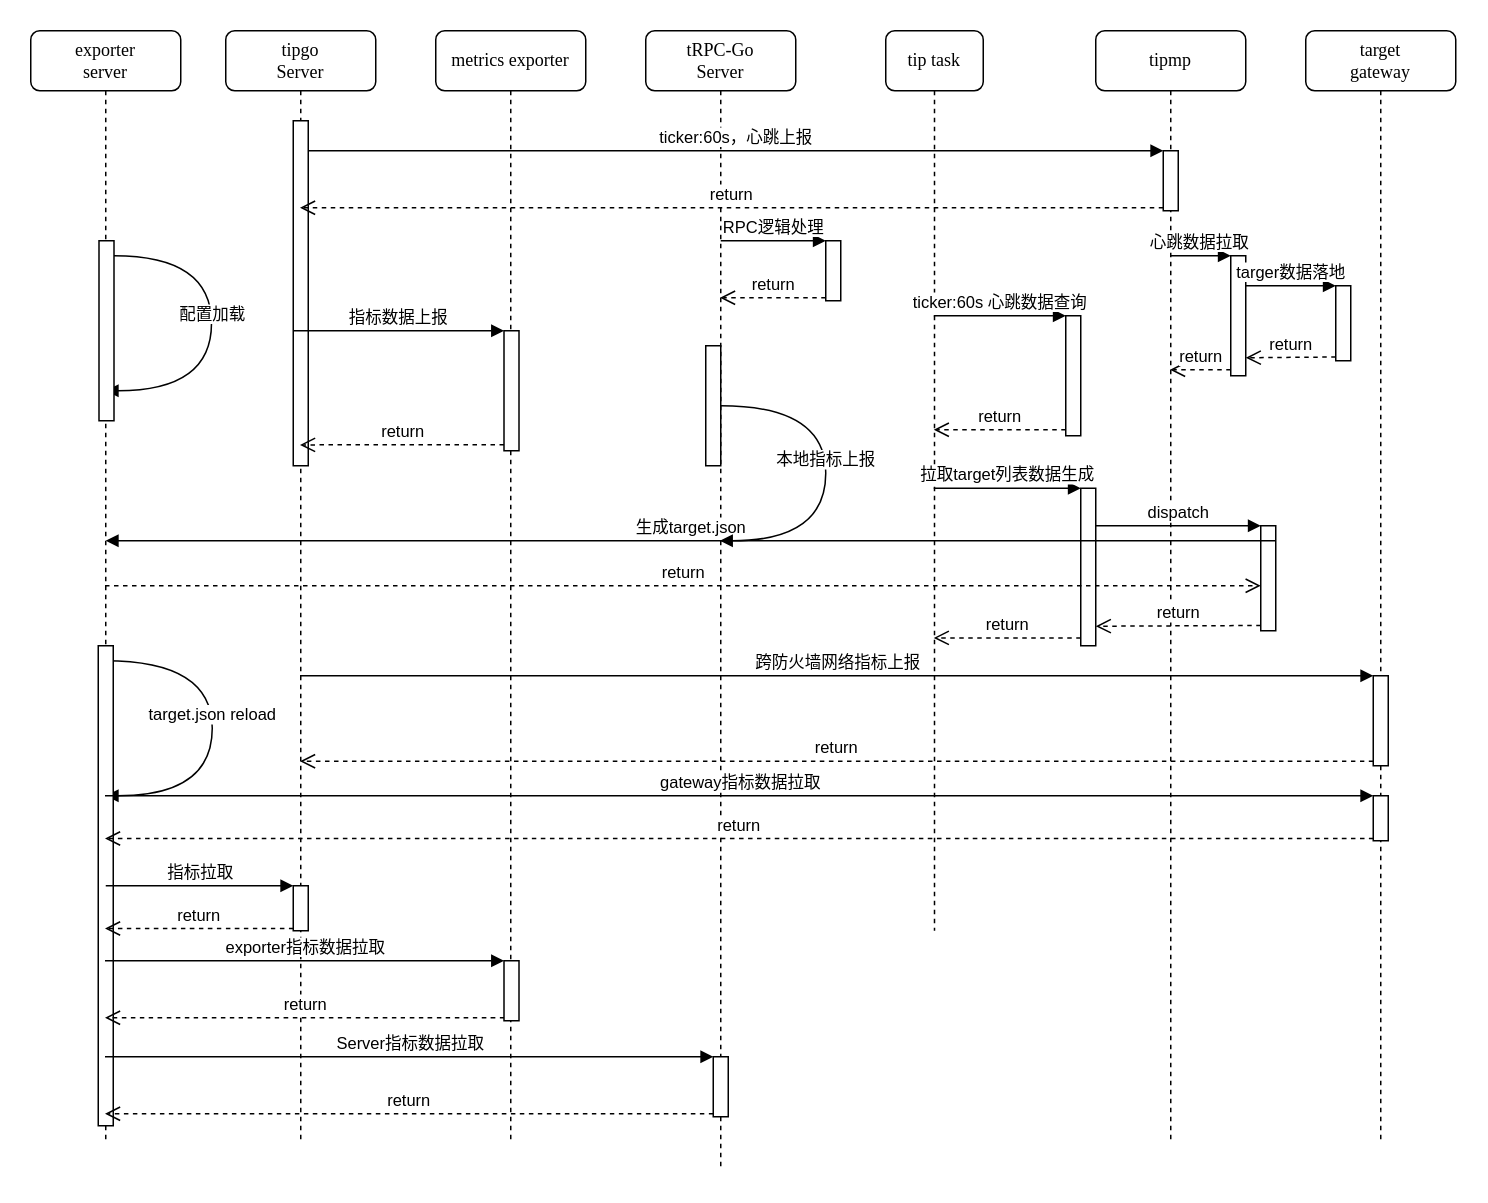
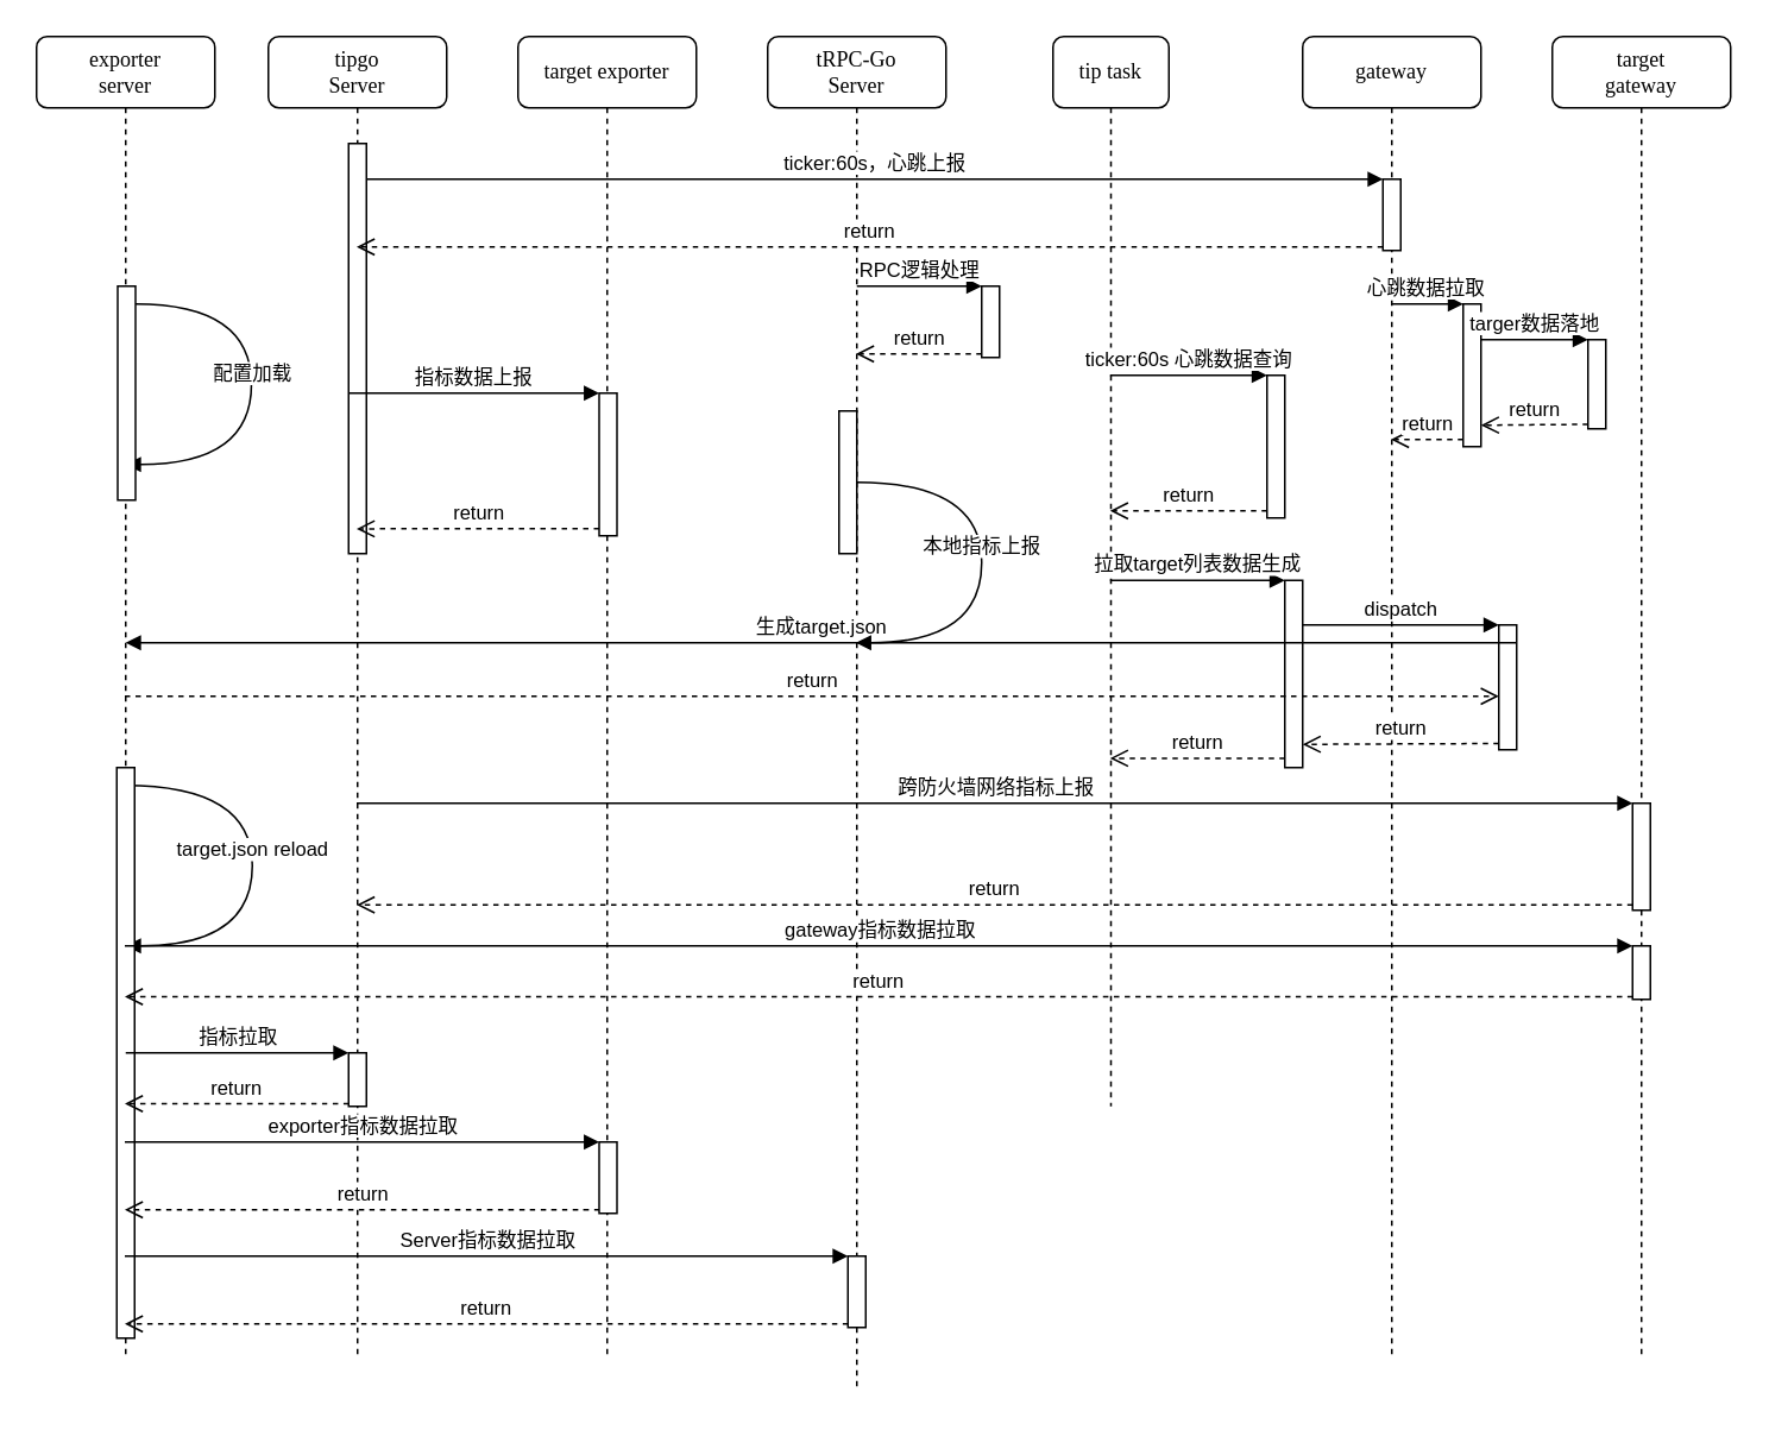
- <mxCell id="19" value="metrics exporter" style="shape=umlLifeline;perimeter=lifelinePerimeter;whiteSpace=wrap;html=1;container=1;collapsible=0;recursiveResize=0;outlineConnect=0;rounded=1;shadow=0;comic=0;labelBackgroundColor=none;strokeWidth=1;fontFamily=Verdana;fontSize=12;align=center;" parent="1" vertex="1"><mxGeometry x="290" y="20" width="100" height="740" as="geometry" /></mxCell>
+ <mxCell id="19" value="target exporter" style="shape=umlLifeline;perimeter=lifelinePerimeter;whiteSpace=wrap;html=1;container=1;collapsible=0;recursiveResize=0;outlineConnect=0;rounded=1;shadow=0;comic=0;labelBackgroundColor=none;strokeWidth=1;fontFamily=Verdana;fontSize=12;align=center;" parent="1" vertex="1"><mxGeometry x="290" y="20" width="100" height="740" as="geometry" /></mxCell>
- <mxCell id="14" value="tipmp" style="shape=umlLifeline;perimeter=lifelinePerimeter;whiteSpace=wrap;html=1;container=1;collapsible=0;recursiveResize=0;outlineConnect=0;rounded=1;shadow=0;comic=0;labelBackgroundColor=none;strokeWidth=1;fontFamily=Verdana;fontSize=12;align=center;" parent="1" vertex="1"><mxGeometry x="730" y="20" width="100" height="740" as="geometry" /></mxCell>
+ <mxCell id="14" value="gateway" style="shape=umlLifeline;perimeter=lifelinePerimeter;whiteSpace=wrap;html=1;container=1;collapsible=0;recursiveResize=0;outlineConnect=0;rounded=1;shadow=0;comic=0;labelBackgroundColor=none;strokeWidth=1;fontFamily=Verdana;fontSize=12;align=center;" parent="1" vertex="1"><mxGeometry x="730" y="20" width="100" height="740" as="geometry" /></mxCell>
